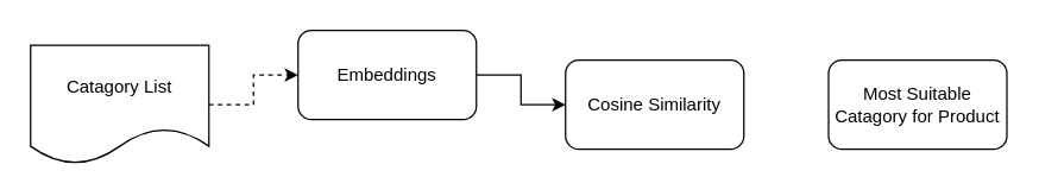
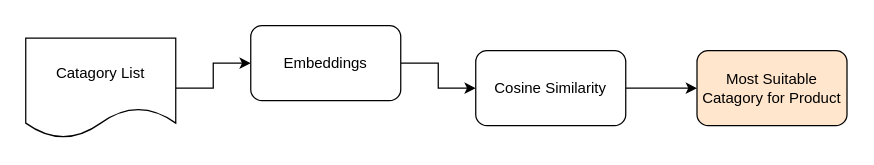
- <mxCell id="4" style="edgeStyle=orthogonalEdgeStyle;rounded=0;orthogonalLoop=1;jettySize=auto;html=1;exitX=1;exitY=0.5;exitDx=0;exitDy=0;entryX=0;entryY=0.5;entryDx=0;entryDy=0;dashed=1;" edge="1" parent="1" source="5" target="3"><mxGeometry relative="1" as="geometry" /></mxCell>
+ <mxCell id="4" style="edgeStyle=orthogonalEdgeStyle;rounded=0;orthogonalLoop=1;jettySize=auto;html=1;exitX=1;exitY=0.5;exitDx=0;exitDy=0;entryX=0;entryY=0.5;entryDx=0;entryDy=0;" edge="1" parent="1" source="5" target="3"><mxGeometry relative="1" as="geometry" /></mxCell>
+ <mxCell id="6" value="" style="edgeStyle=orthogonalEdgeStyle;rounded=0;orthogonalLoop=1;jettySize=auto;html=1;" edge="1" parent="1" source="7" target="8"><mxGeometry relative="1" as="geometry" /></mxCell>
- <mxCell id="8" value="Most Suitable Catagory for Product" style="whiteSpace=wrap;html=1;rounded=1;" vertex="1" parent="1"><mxGeometry x="557" y="40" width="120" height="60" as="geometry" /></mxCell>
+ <mxCell id="8" value="Most Suitable Catagory for Product" style="whiteSpace=wrap;html=1;rounded=1;fillColor=#ffe6cc;" vertex="1" parent="1"><mxGeometry x="557" y="40" width="120" height="60" as="geometry" /></mxCell>
